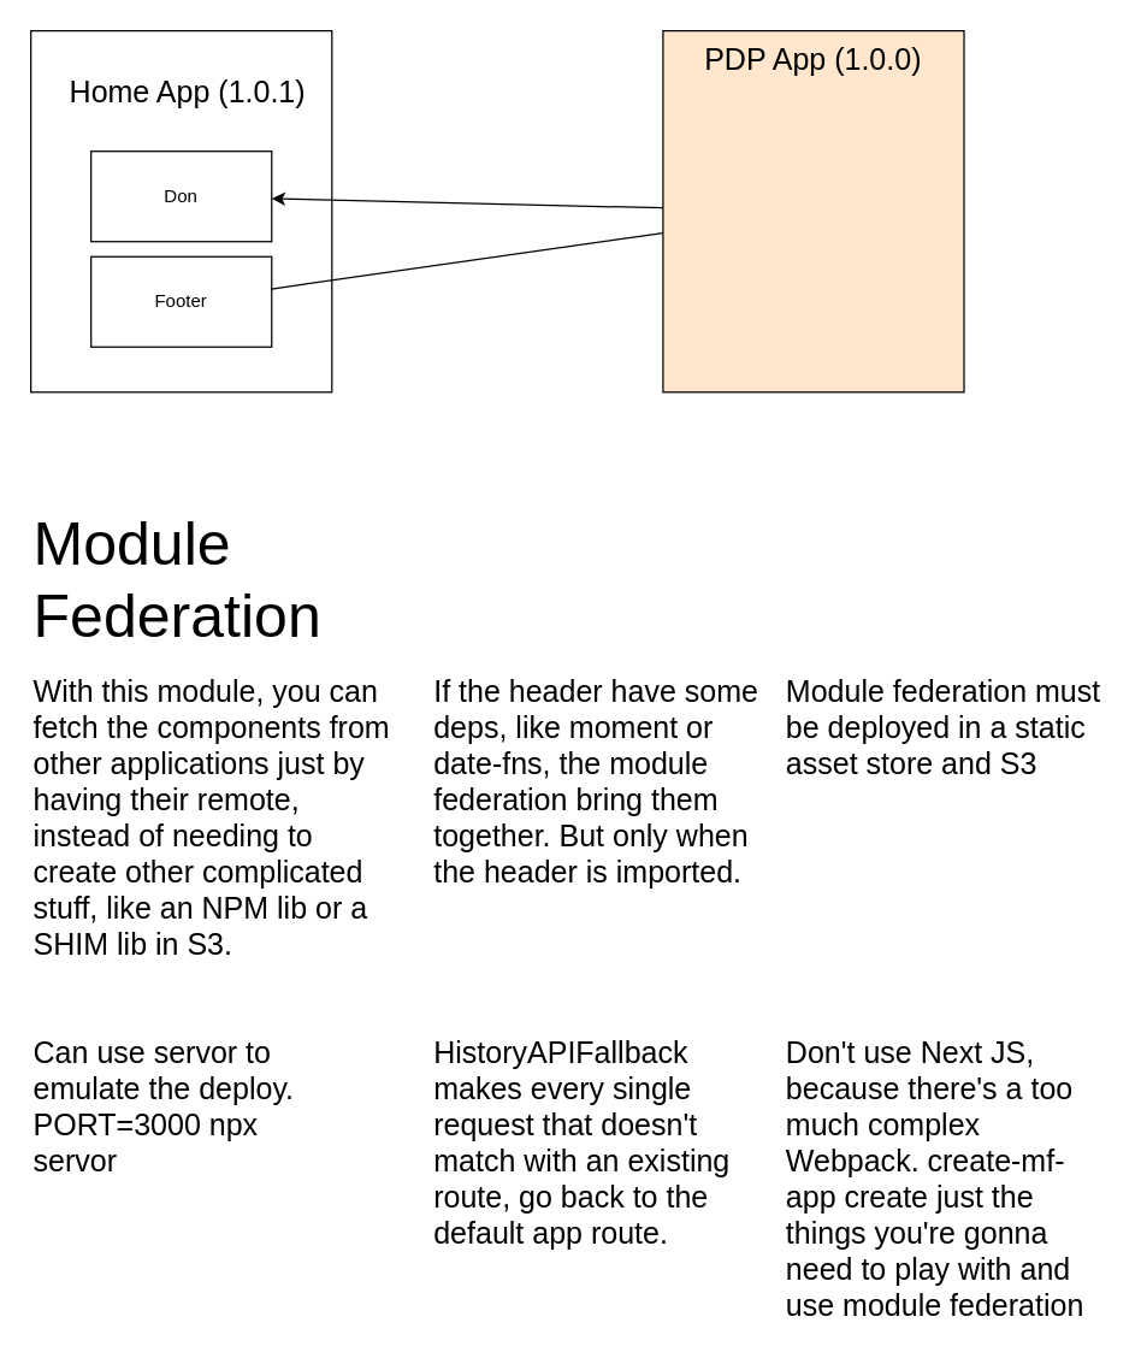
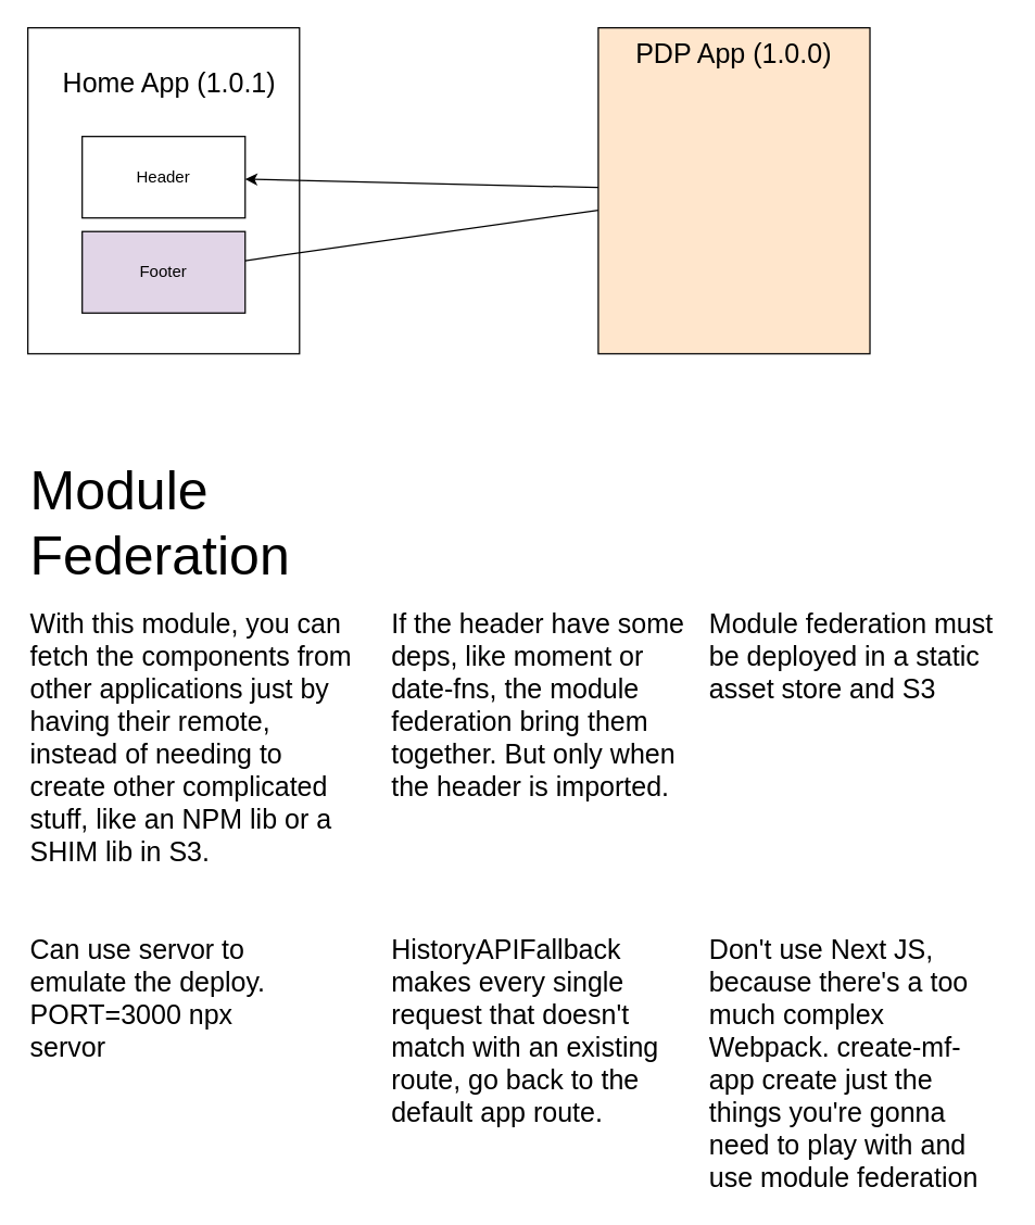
- <mxCell id="7" value="Don" style="rounded=0;whiteSpace=wrap;html=1;" parent="1" vertex="1"><mxGeometry x="60" y="100" width="120" height="60" as="geometry" /></mxCell>
+ <mxCell id="7" value="Header" style="rounded=0;whiteSpace=wrap;html=1;" parent="1" vertex="1"><mxGeometry x="60" y="100" width="120" height="60" as="geometry" /></mxCell>
- <mxCell id="8" value="Footer" style="rounded=0;whiteSpace=wrap;html=1;" parent="1" vertex="1"><mxGeometry x="60" y="170" width="120" height="60" as="geometry" /></mxCell>
+ <mxCell id="8" value="Footer" style="rounded=0;whiteSpace=wrap;html=1;fillColor=#e1d5e7;" parent="1" vertex="1"><mxGeometry x="60" y="170" width="120" height="60" as="geometry" /></mxCell>
